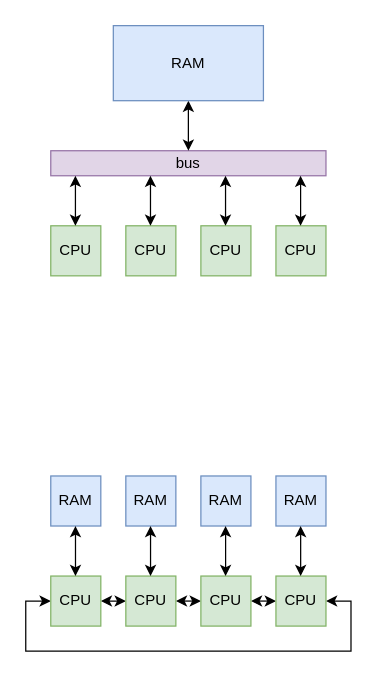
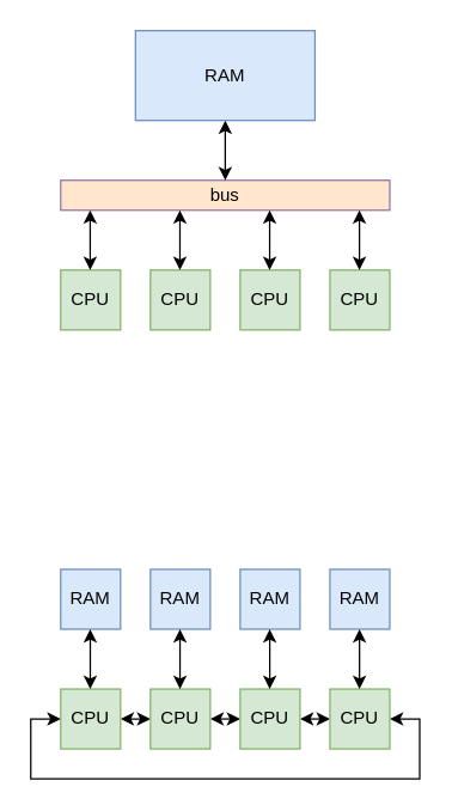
- <mxCell id="6" value="bus" style="rounded=0;whiteSpace=wrap;html=1;fillColor=#e1d5e7;strokeColor=#9673a6;" parent="1" vertex="1"><mxGeometry x="40" y="120" width="220" height="20" as="geometry" /></mxCell>
+ <mxCell id="6" value="bus" style="rounded=0;whiteSpace=wrap;html=1;fillColor=#ffe6cc;strokeColor=#9673a6;" parent="1" vertex="1"><mxGeometry x="40" y="120" width="220" height="20" as="geometry" /></mxCell>
